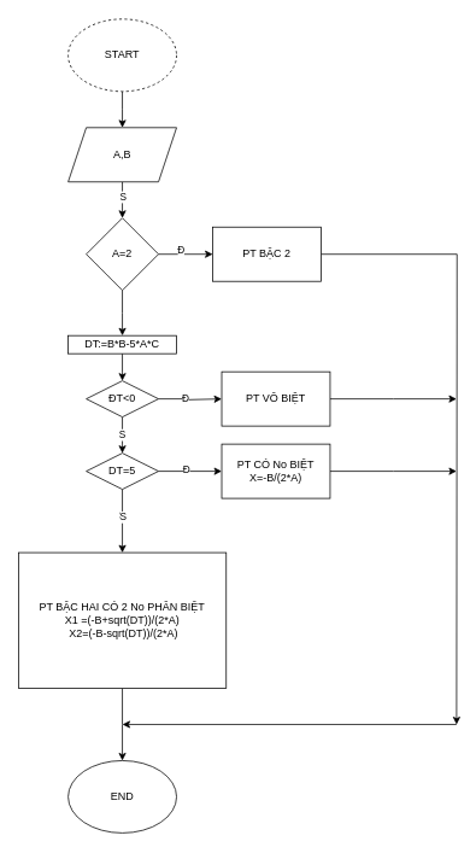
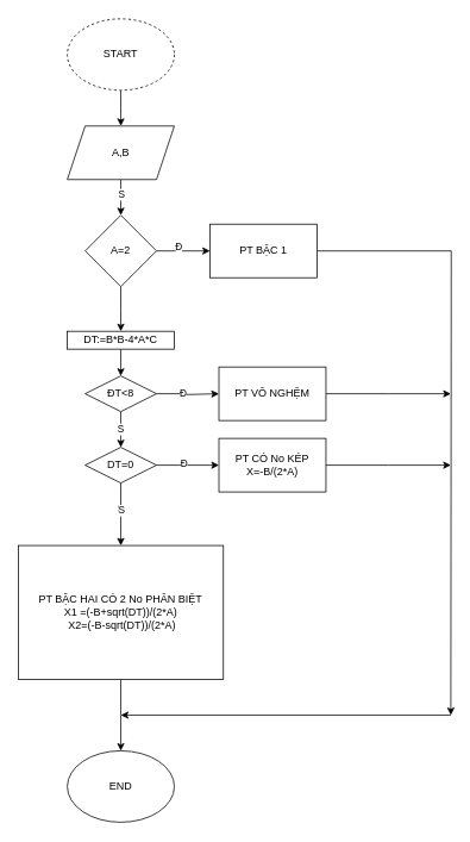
- <mxCell id="12" value="PT BẬC 2" style="rounded=0;whiteSpace=wrap;html=1;" vertex="1" parent="1"><mxGeometry x="235" y="250" width="120" height="60" as="geometry" /></mxCell>
+ <mxCell id="12" value="PT BẬC 1" style="rounded=0;whiteSpace=wrap;html=1;" vertex="1" parent="1"><mxGeometry x="235" y="250" width="120" height="60" as="geometry" /></mxCell>
- <mxCell id="14" value="DT:=B*B-5*A*C" style="rounded=0;whiteSpace=wrap;html=1;" vertex="1" parent="1"><mxGeometry x="75" y="370" width="120" height="20" as="geometry" /></mxCell>
+ <mxCell id="14" value="DT:=B*B-4*A*C" style="rounded=0;whiteSpace=wrap;html=1;" vertex="1" parent="1"><mxGeometry x="75" y="370" width="120" height="20" as="geometry" /></mxCell>
- <mxCell id="18" value="ĐT&amp;lt;0" style="rhombus;whiteSpace=wrap;html=1;" vertex="1" parent="1"><mxGeometry x="95" y="420" width="80" height="40" as="geometry" /></mxCell>
+ <mxCell id="18" value="ĐT&amp;lt;8" style="rhombus;whiteSpace=wrap;html=1;" vertex="1" parent="1"><mxGeometry x="95" y="420" width="80" height="40" as="geometry" /></mxCell>
- <mxCell id="27" value="PT VÔ BIỆT" style="rounded=0;whiteSpace=wrap;html=1;" vertex="1" parent="1"><mxGeometry x="245" y="410" width="120" height="60" as="geometry" /></mxCell>
+ <mxCell id="27" value="PT VÔ NGHỆM" style="rounded=0;whiteSpace=wrap;html=1;" vertex="1" parent="1"><mxGeometry x="245" y="410" width="120" height="60" as="geometry" /></mxCell>
- <mxCell id="23" value="DT=5" style="rhombus;whiteSpace=wrap;html=1;" vertex="1" parent="1"><mxGeometry x="95" y="500" width="80" height="40" as="geometry" /></mxCell>
+ <mxCell id="23" value="DT=0" style="rhombus;whiteSpace=wrap;html=1;" vertex="1" parent="1"><mxGeometry x="95" y="500" width="80" height="40" as="geometry" /></mxCell>
- <mxCell id="29" value="PT CÓ No BIỆT&lt;br&gt;X=-B/(2*A)" style="rounded=0;whiteSpace=wrap;html=1;" vertex="1" parent="1"><mxGeometry x="245" y="490" width="120" height="60" as="geometry" /></mxCell>
+ <mxCell id="29" value="PT CÓ No KÉP&lt;br&gt;X=-B/(2*A)" style="rounded=0;whiteSpace=wrap;html=1;" vertex="1" parent="1"><mxGeometry x="245" y="490" width="120" height="60" as="geometry" /></mxCell>
